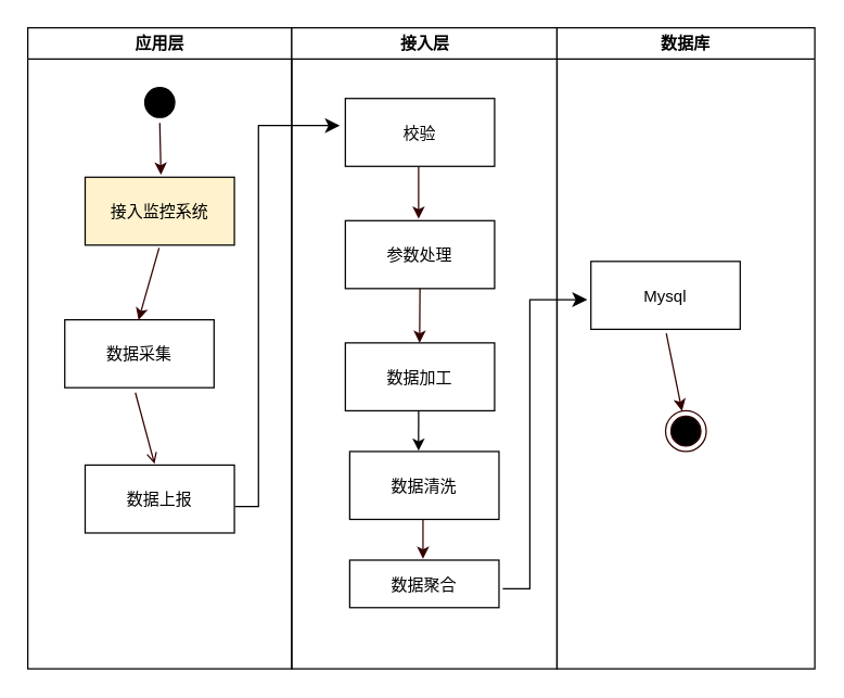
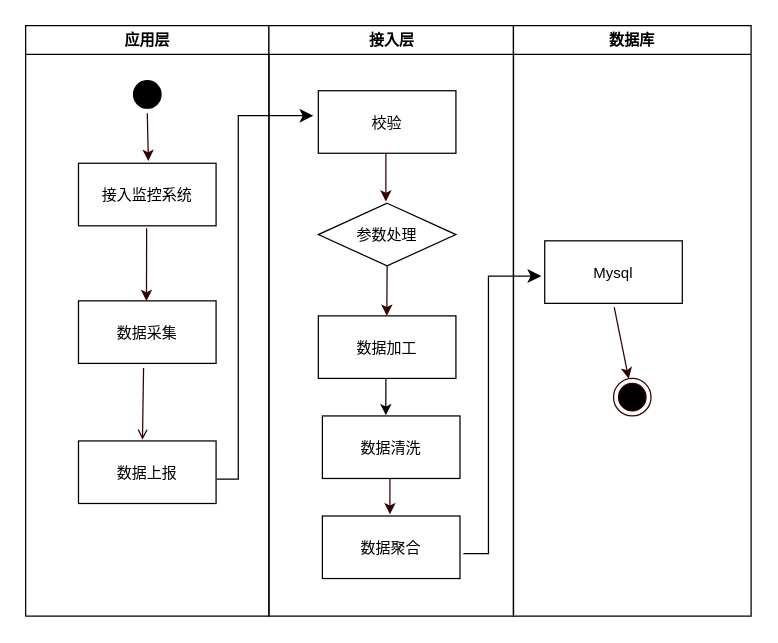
- <mxCell id="4" value="接入监控系统" style="fillColor=#fff2cc;" vertex="1" parent="2"><mxGeometry x="42.25" y="110" width="110" height="50" as="geometry" /></mxCell>
+ <mxCell id="4" value="接入监控系统" style="" vertex="1" parent="2"><mxGeometry x="42.25" y="110" width="110" height="50" as="geometry" /></mxCell>
- <mxCell id="12" value="参数处理" style="" vertex="1" parent="10"><mxGeometry x="39.5" y="142" width="110" height="50" as="geometry" /></mxCell>
+ <mxCell id="12" value="参数处理" style="rhombus;" vertex="1" parent="10"><mxGeometry x="39.5" y="142" width="110" height="50" as="geometry" /></mxCell>
- <mxCell id="5" value="数据采集" style="" vertex="1" parent="2"><mxGeometry x="27.25" y="215" width="110" height="50" as="geometry" /></mxCell>
+ <mxCell id="5" value="数据采集" style="" vertex="1" parent="2"><mxGeometry x="42.25" y="220" width="110" height="50" as="geometry" /></mxCell>
- <mxCell id="6" value="数据上报" style="" vertex="1" parent="2"><mxGeometry x="42.25" y="322" width="110" height="50" as="geometry" /></mxCell>
+ <mxCell id="6" value="数据上报" style="" vertex="1" parent="2"><mxGeometry x="42.25" y="332" width="110" height="50" as="geometry" /></mxCell>
- <mxCell id="16" value="数据聚合" style="" vertex="1" parent="10"><mxGeometry x="42.75" y="392" width="110" height="35" as="geometry" /></mxCell>
+ <mxCell id="16" value="数据聚合" style="" vertex="1" parent="10"><mxGeometry x="42.75" y="392" width="110" height="50" as="geometry" /></mxCell>
